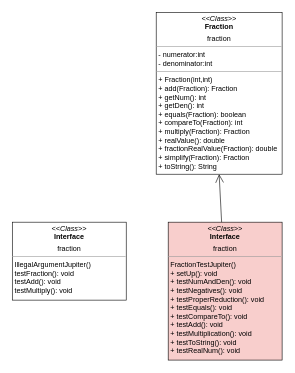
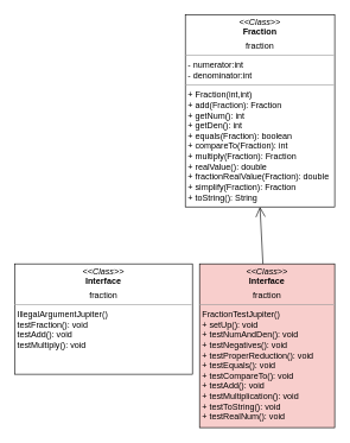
- <mxCell id="2" value="&lt;p style=&quot;margin: 0px ; margin-top: 4px ; text-align: center&quot;&gt;&lt;i&gt;&amp;lt;&amp;lt;Class&amp;gt;&amp;gt;&lt;/i&gt;&lt;br&gt;&lt;b&gt;Interface&lt;/b&gt;&lt;/p&gt;&lt;p style=&quot;margin: 0px ; margin-top: 4px ; text-align: center&quot;&gt;fraction&lt;br&gt;&lt;/p&gt;&lt;hr size=&quot;1&quot;&gt;&lt;p style=&quot;margin: 0px ; margin-left: 4px&quot;&gt;IllegalArgumentJupiter()&lt;/p&gt;&lt;p style=&quot;margin: 0px ; margin-left: 4px&quot;&gt;testFraction(): void&lt;/p&gt;&lt;p style=&quot;margin: 0px ; margin-left: 4px&quot;&gt;testAdd(): void&lt;/p&gt;&lt;p style=&quot;margin: 0px ; margin-left: 4px&quot;&gt;testMultiply(): void&lt;br&gt;&lt;/p&gt;" style="verticalAlign=top;align=left;overflow=fill;fontSize=12;fontFamily=Helvetica;html=1;" parent="1" vertex="1"><mxGeometry x="20" y="370" width="190" height="130" as="geometry" /></mxCell>
+ <mxCell id="2" value="&lt;p style=&quot;margin: 0px ; margin-top: 4px ; text-align: center&quot;&gt;&lt;i&gt;&amp;lt;&amp;lt;Class&amp;gt;&amp;gt;&lt;/i&gt;&lt;br&gt;&lt;b&gt;Interface&lt;/b&gt;&lt;/p&gt;&lt;p style=&quot;margin: 0px ; margin-top: 4px ; text-align: center&quot;&gt;fraction&lt;br&gt;&lt;/p&gt;&lt;hr size=&quot;1&quot;&gt;&lt;p style=&quot;margin: 0px ; margin-left: 4px&quot;&gt;IllegalArgumentJupiter()&lt;/p&gt;&lt;p style=&quot;margin: 0px ; margin-left: 4px&quot;&gt;testFraction(): void&lt;/p&gt;&lt;p style=&quot;margin: 0px ; margin-left: 4px&quot;&gt;testAdd(): void&lt;/p&gt;&lt;p style=&quot;margin: 0px ; margin-left: 4px&quot;&gt;testMultiply(): void&lt;br&gt;&lt;/p&gt;" style="verticalAlign=top;align=left;overflow=fill;fontSize=12;fontFamily=Helvetica;html=1;" parent="1" vertex="1"><mxGeometry x="20" y="370" width="250" height="155" as="geometry" /></mxCell>
